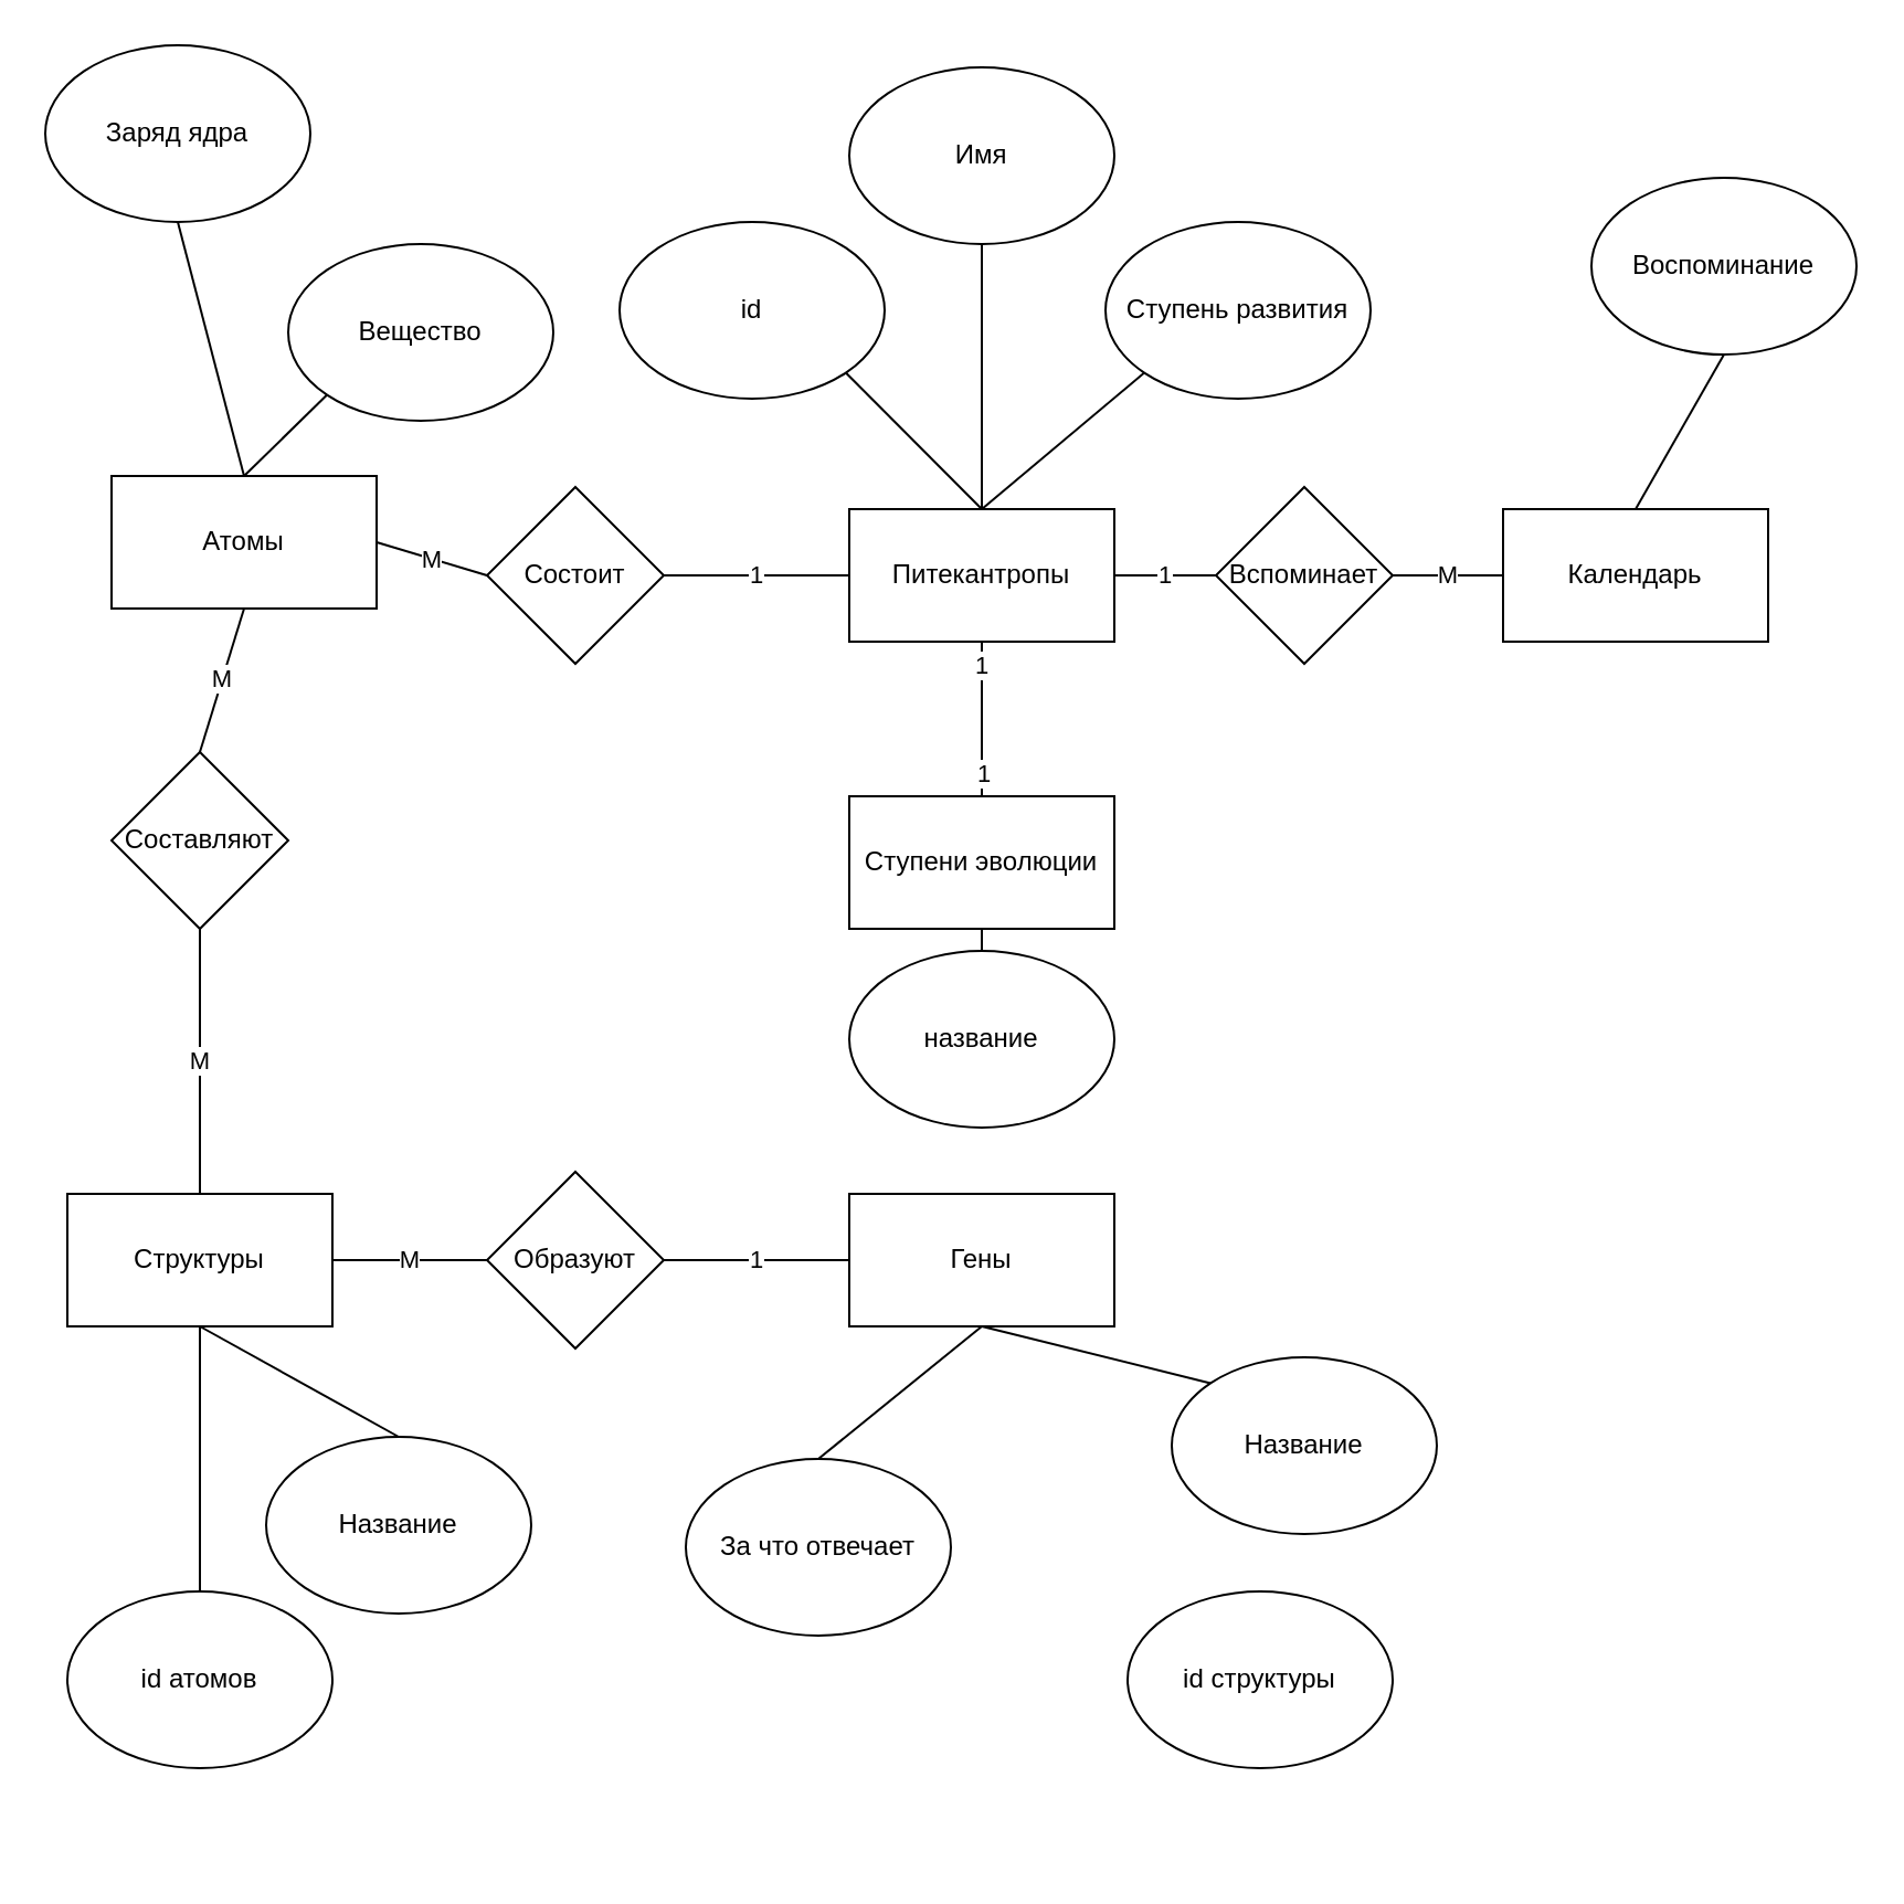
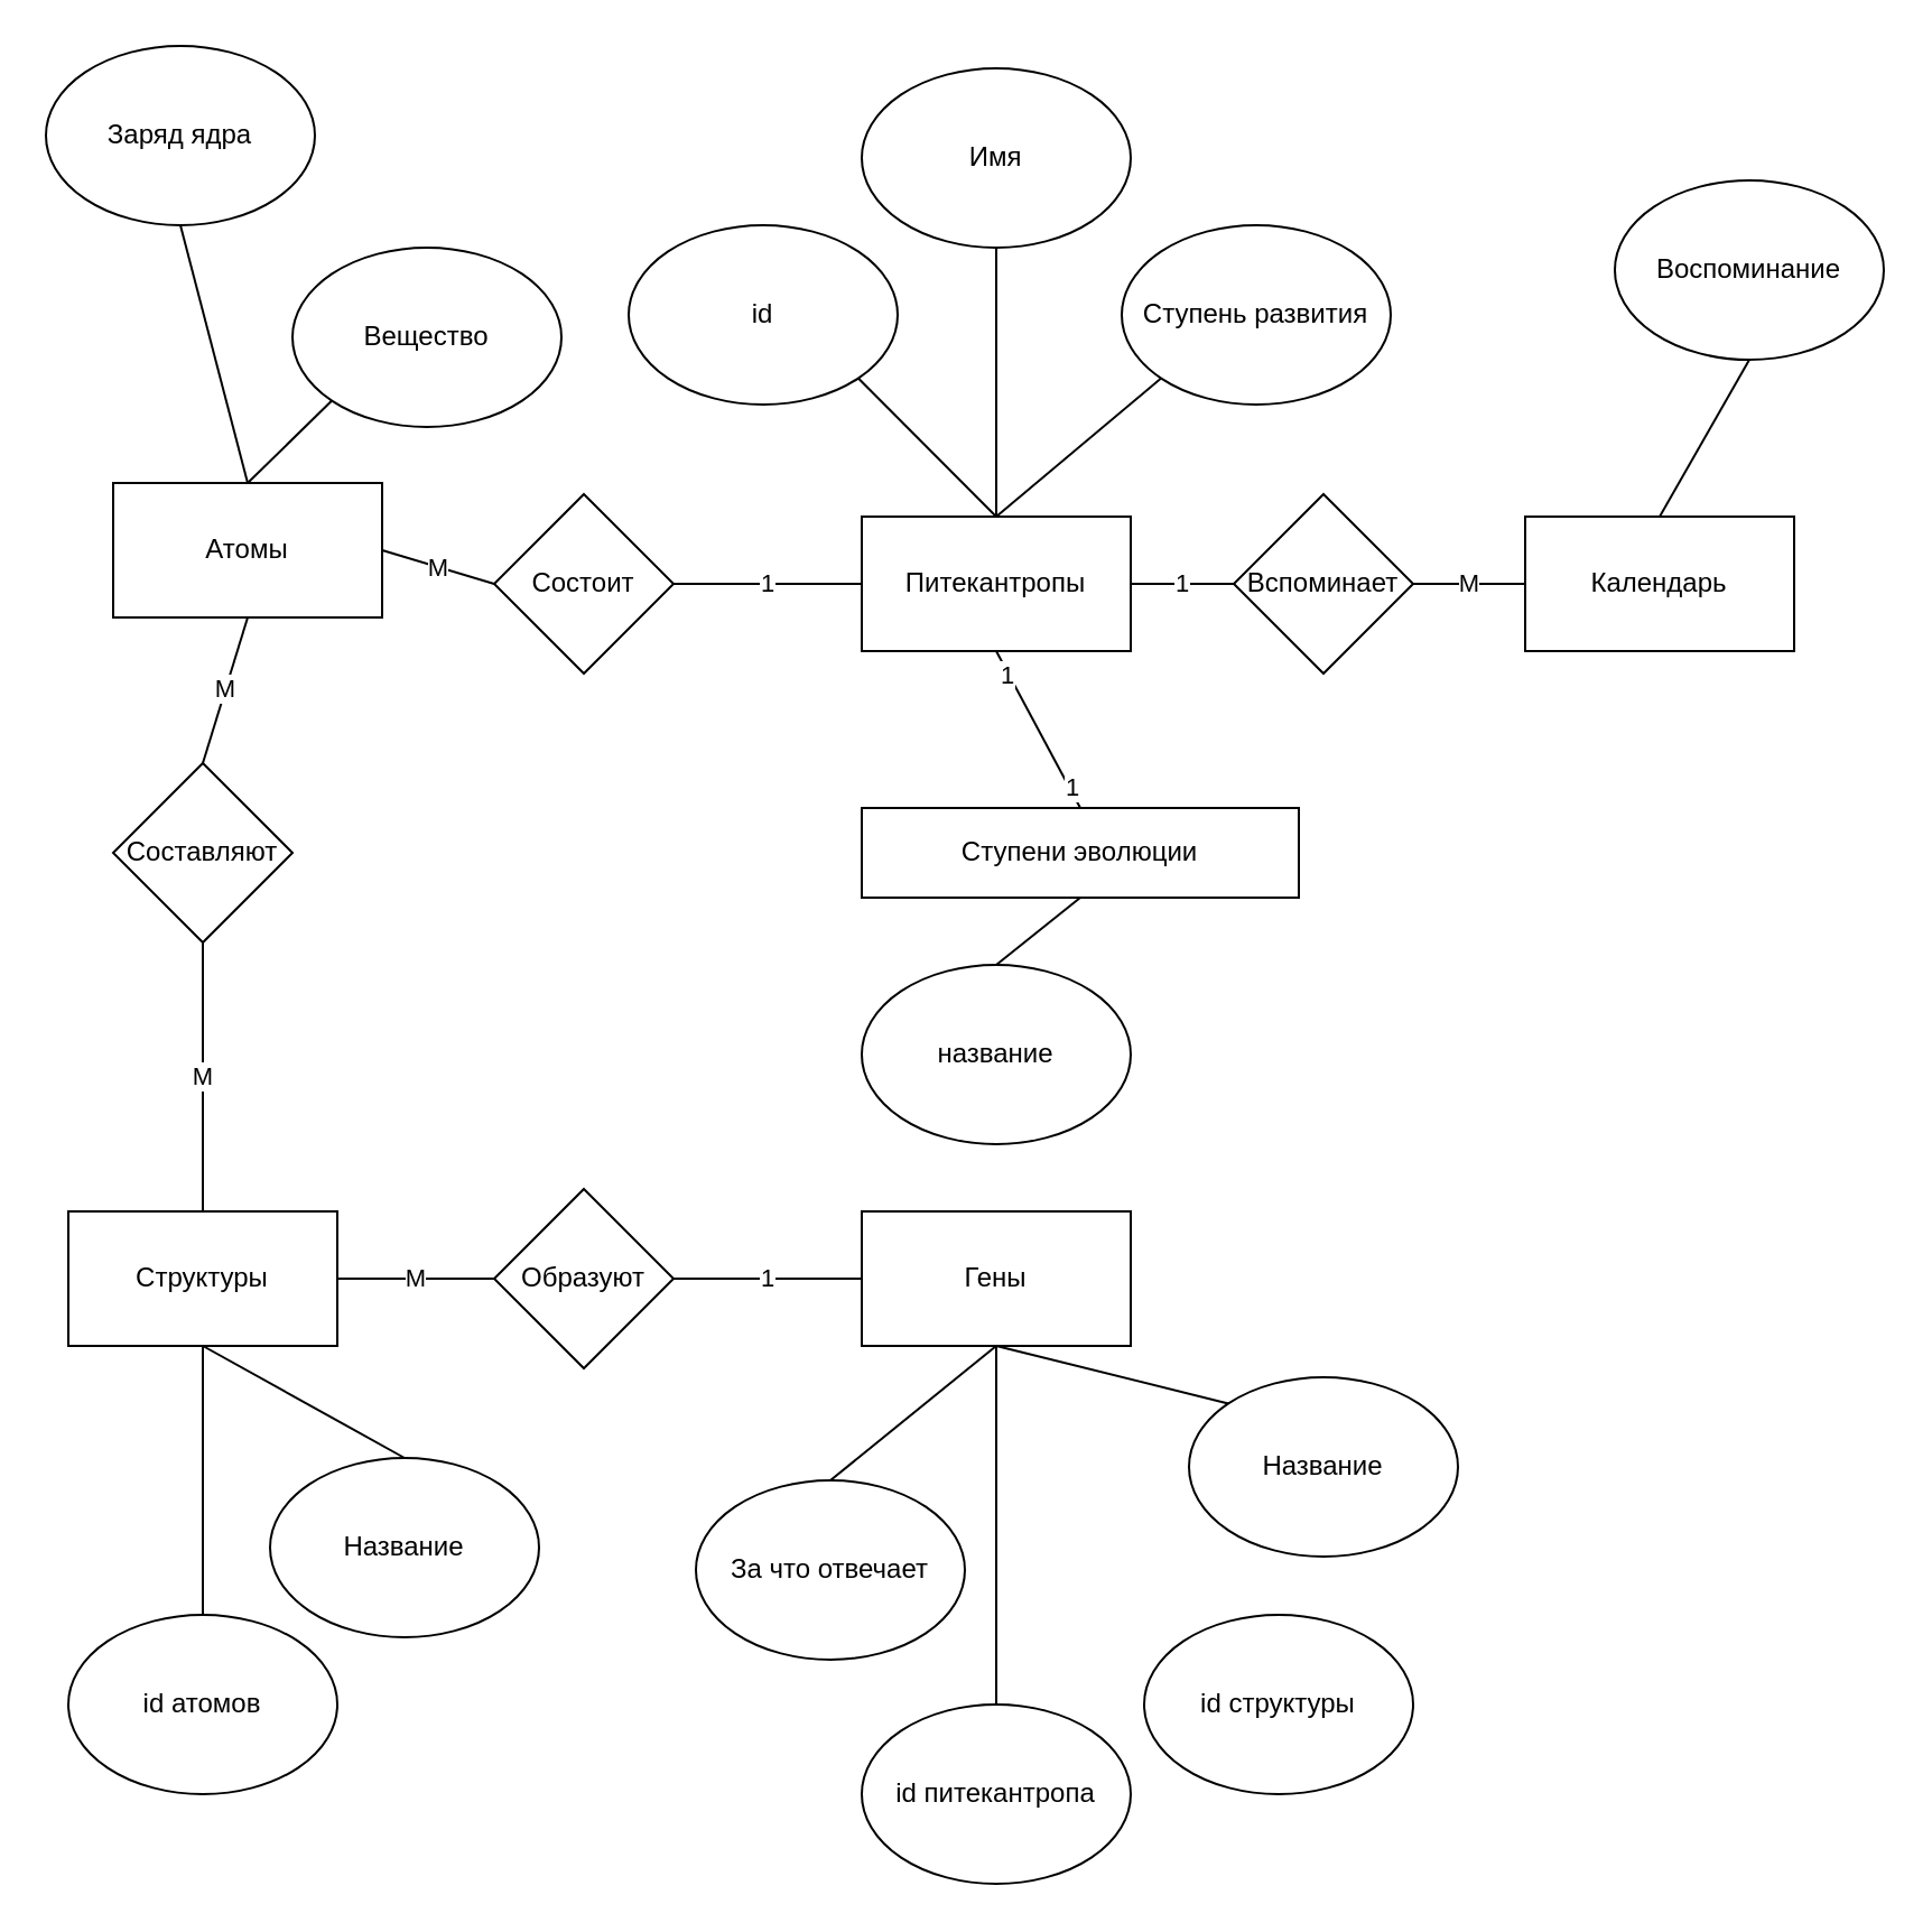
- <mxCell id="46" value="Ступени эволюции" style="rounded=0;whiteSpace=wrap;html=1;" vertex="1" parent="1"><mxGeometry x="384" y="360" width="120" height="60" as="geometry" /></mxCell>
+ <mxCell id="46" value="Ступени эволюции" style="rounded=0;whiteSpace=wrap;html=1;" vertex="1" parent="1"><mxGeometry x="384" y="360" width="195" height="40" as="geometry" /></mxCell>
+ <mxCell id="4" style="edgeStyle=none;rounded=0;orthogonalLoop=1;jettySize=auto;html=1;exitX=0.5;exitY=1;exitDx=0;exitDy=0;entryX=0.5;entryY=0;entryDx=0;entryDy=0;startArrow=none;startFill=0;endArrow=none;endFill=0;" parent="1" source="5" target="43" edge="1"><mxGeometry relative="1" as="geometry" /></mxCell>
+ <mxCell id="43" value="id питекантропа" style="ellipse;whiteSpace=wrap;html=1;" parent="1" vertex="1"><mxGeometry x="384" y="760" width="120" height="80" as="geometry" /></mxCell>
